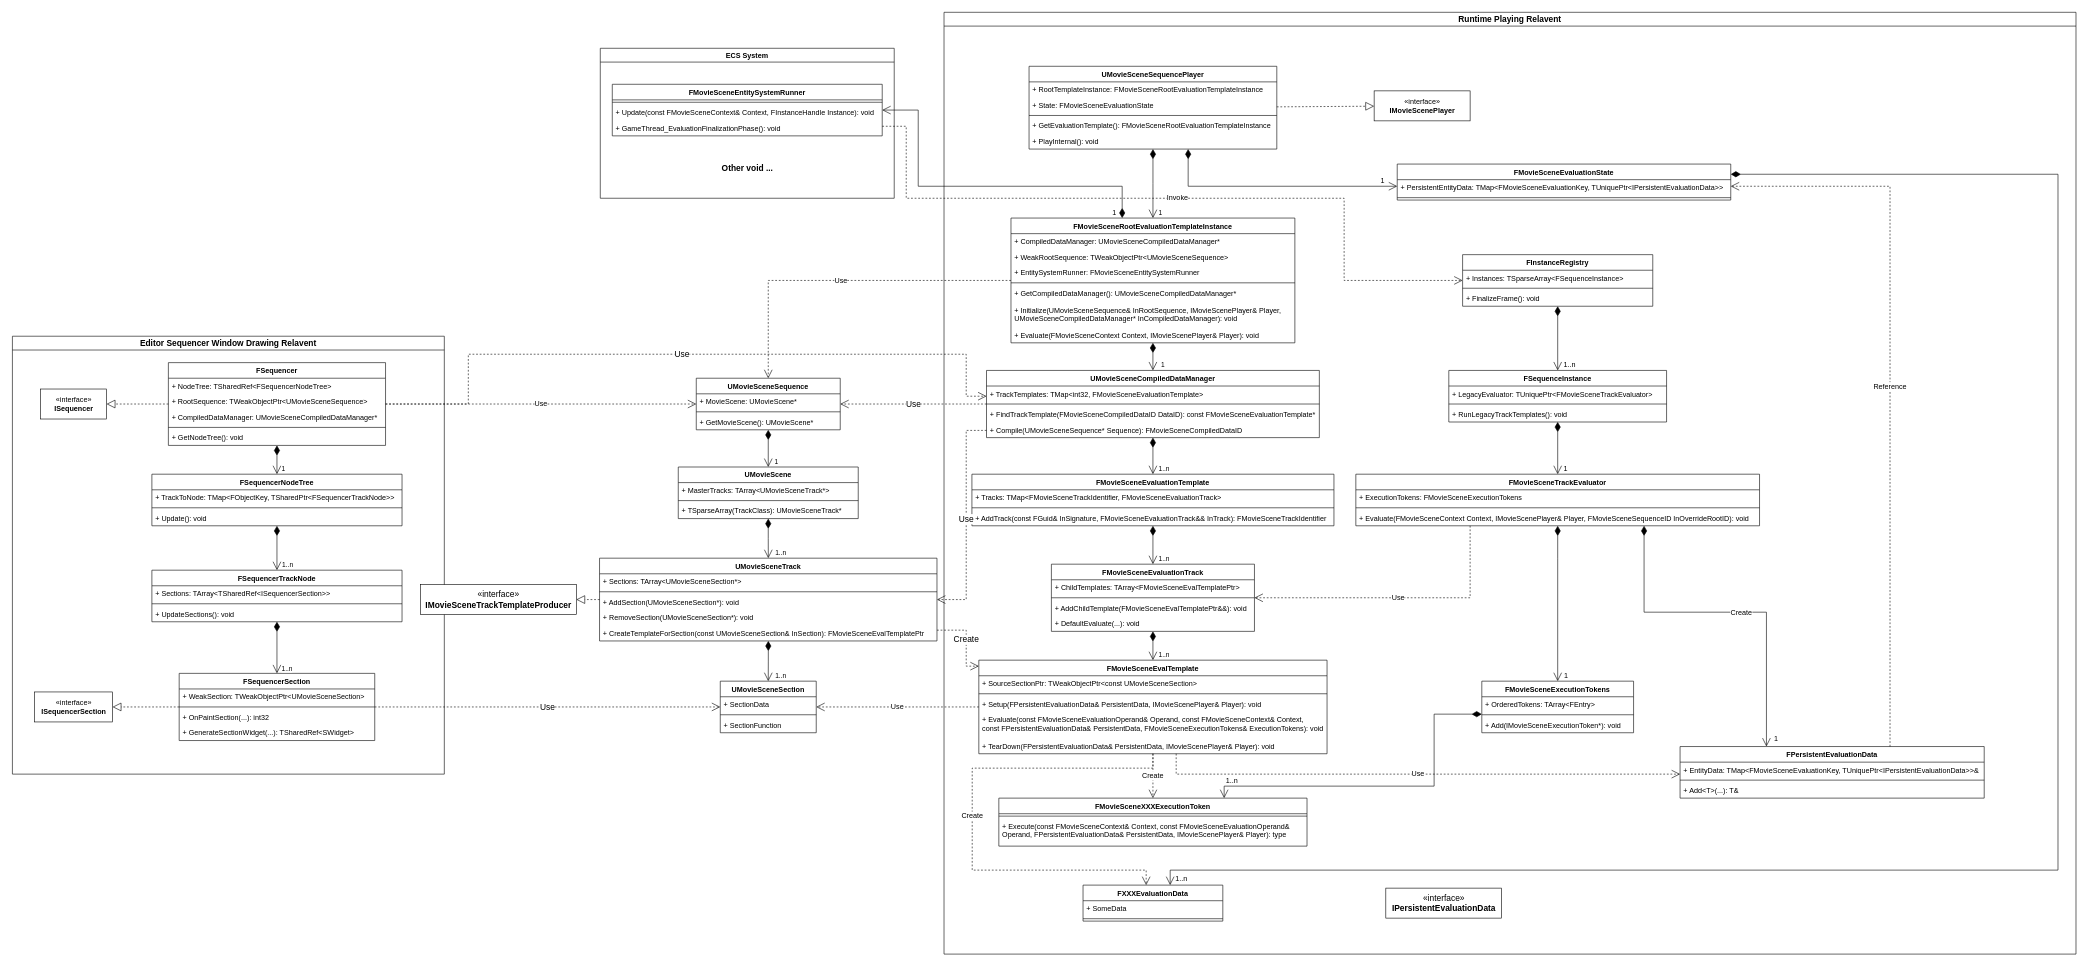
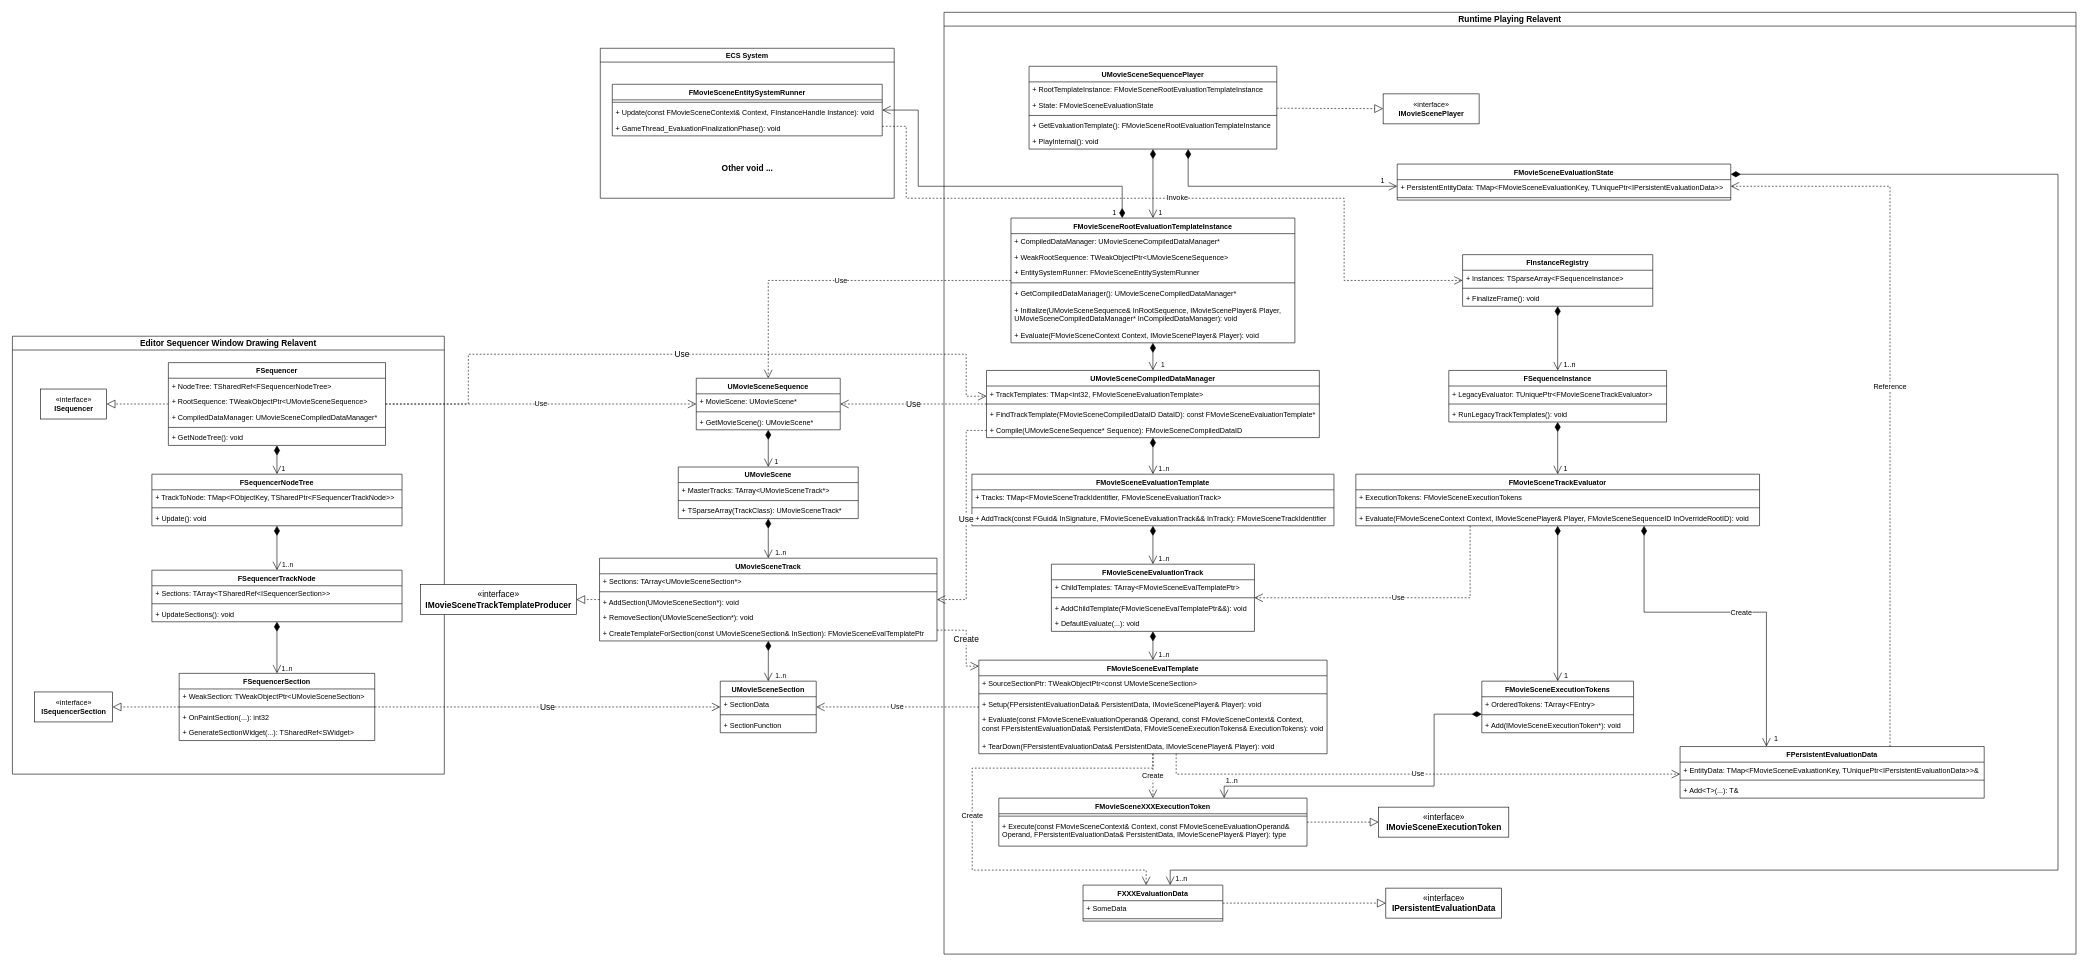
- <mxCell id="23" value="«interface»&lt;br&gt;&lt;b&gt;IMovieScenePlayer&lt;/b&gt;" style="html=1;" vertex="1" parent="1"><mxGeometry x="2290" y="151" width="160" height="50" as="geometry" /></mxCell>
+ <mxCell id="23" value="«interface»&lt;br&gt;&lt;b&gt;IMovieScenePlayer&lt;/b&gt;" style="html=1;" vertex="1" parent="1"><mxGeometry x="2305" y="156" width="160" height="50" as="geometry" /></mxCell>
+ <mxCell id="84" value="" style="endArrow=block;dashed=1;endFill=0;endSize=12;html=1;rounded=0;fontSize=14;" edge="1" parent="63" source="81" target="80"><mxGeometry width="160" relative="1" as="geometry"><mxPoint x="567" y="1300" as="sourcePoint" /><mxPoint x="727" y="1300" as="targetPoint" /></mxGeometry></mxCell>
+ <mxCell id="80" value="«interface»&lt;br&gt;&lt;b&gt;IMovieSceneExecutionToken&lt;/b&gt;" style="html=1;fontSize=14;" vertex="1" parent="63"><mxGeometry x="724.49" y="1325" width="217" height="50" as="geometry" /></mxCell>
+ <mxCell id="89" value="" style="endArrow=block;dashed=1;endFill=0;endSize=12;html=1;rounded=0;fontSize=14;" edge="1" parent="63" source="86" target="85"><mxGeometry width="160" relative="1" as="geometry"><mxPoint x="537" y="1360" as="sourcePoint" /><mxPoint x="697" y="1360" as="targetPoint" /></mxGeometry></mxCell>
